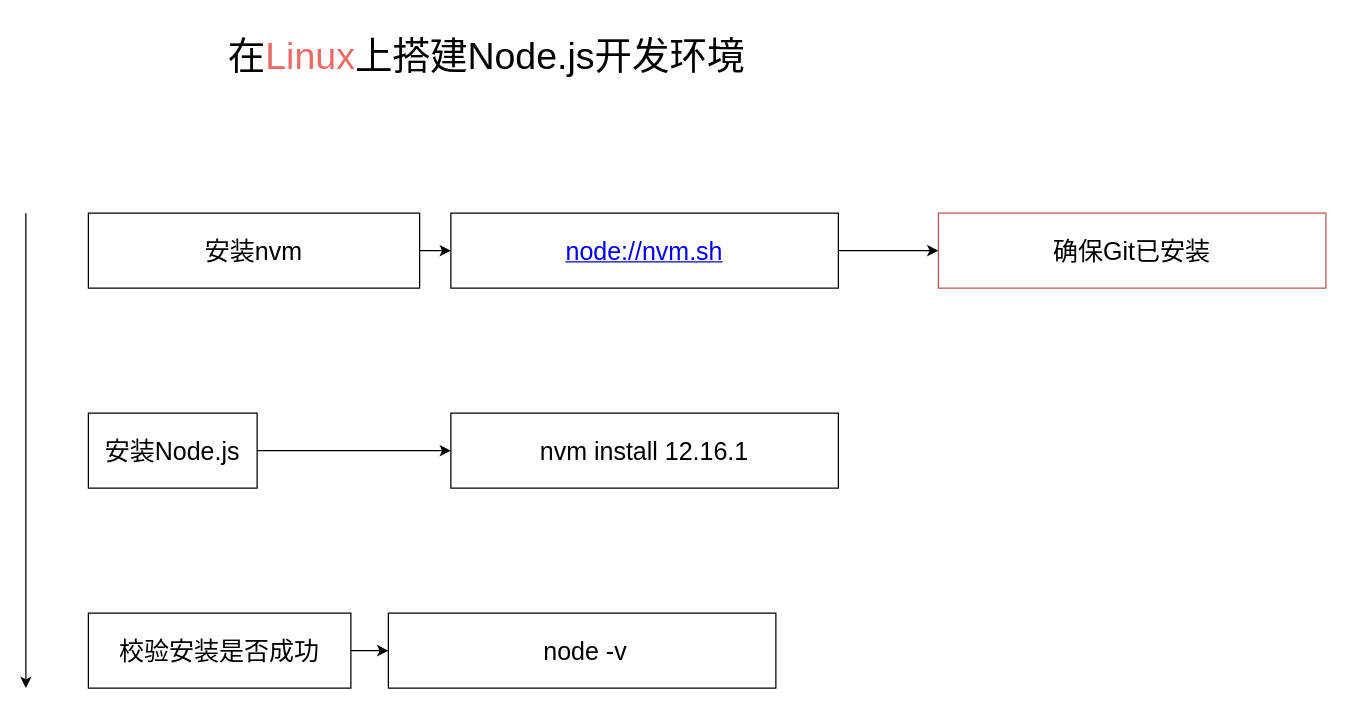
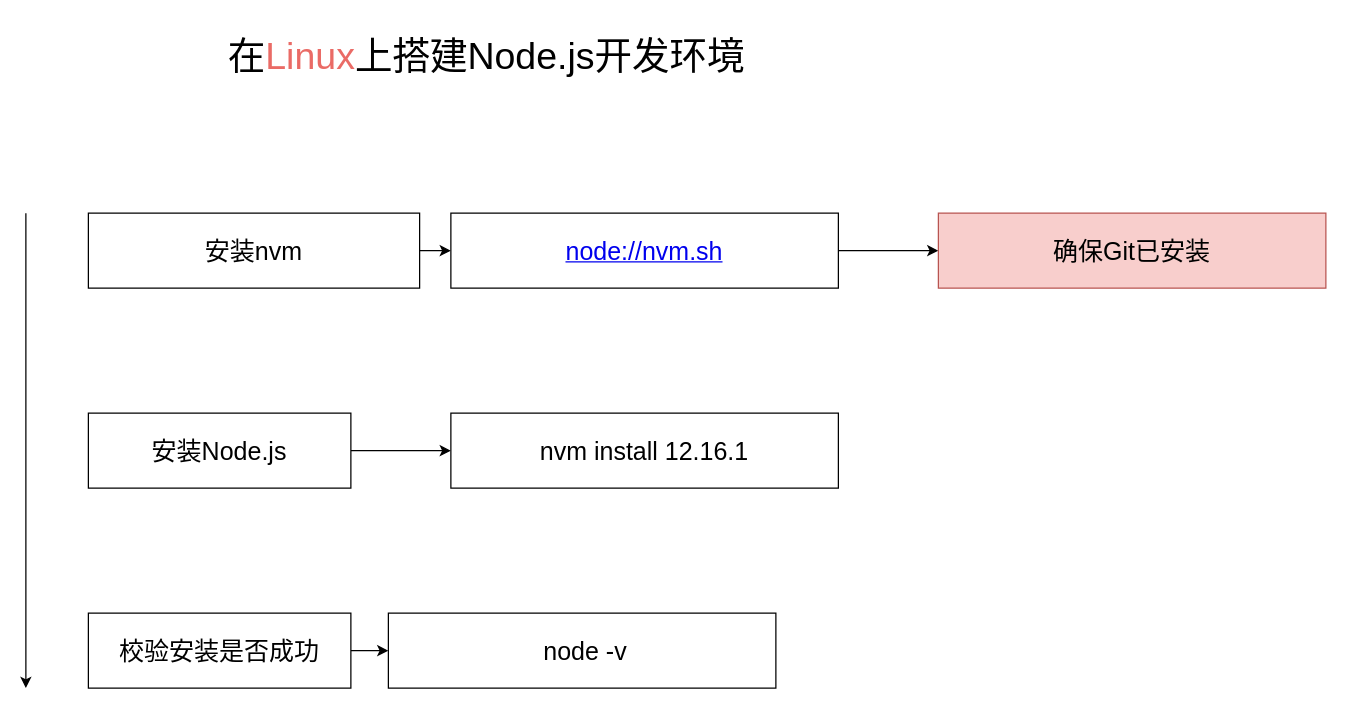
- <mxCell id="6" value="&lt;span style=&quot;font-size: 20px&quot;&gt;确保Git已安装&lt;/span&gt;" style="rounded=0;whiteSpace=wrap;html=1;fillColor=#ffffff;strokeColor=#b85450;" vertex="1" parent="1"><mxGeometry x="750" y="170" width="310" height="60" as="geometry" /></mxCell>
+ <mxCell id="6" value="&lt;span style=&quot;font-size: 20px&quot;&gt;确保Git已安装&lt;/span&gt;" style="rounded=0;whiteSpace=wrap;html=1;fillColor=#f8cecc;strokeColor=#b85450;" vertex="1" parent="1"><mxGeometry x="750" y="170" width="310" height="60" as="geometry" /></mxCell>
- <mxCell id="13" value="&lt;span style=&quot;font-size: 20px&quot;&gt;安装Node.js&lt;/span&gt;" style="rounded=0;whiteSpace=wrap;html=1;" vertex="1" parent="1"><mxGeometry x="70" y="330" width="135" height="60" as="geometry" /></mxCell>
+ <mxCell id="13" value="&lt;span style=&quot;font-size: 20px&quot;&gt;安装Node.js&lt;/span&gt;" style="rounded=0;whiteSpace=wrap;html=1;" vertex="1" parent="1"><mxGeometry x="70" y="330" width="210" height="60" as="geometry" /></mxCell>
